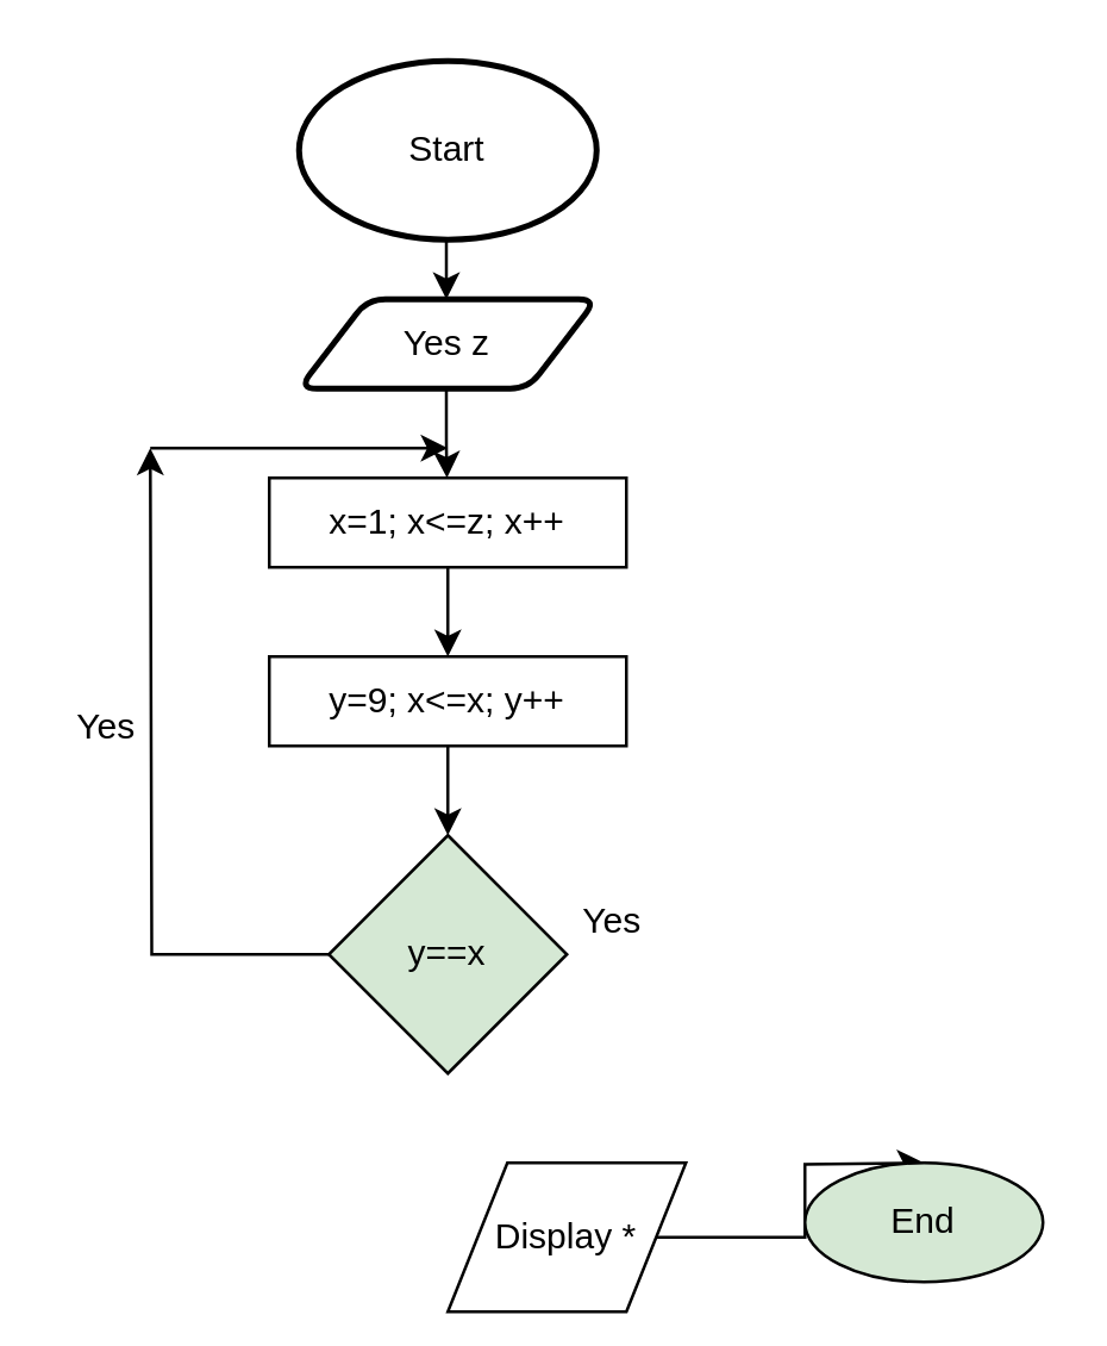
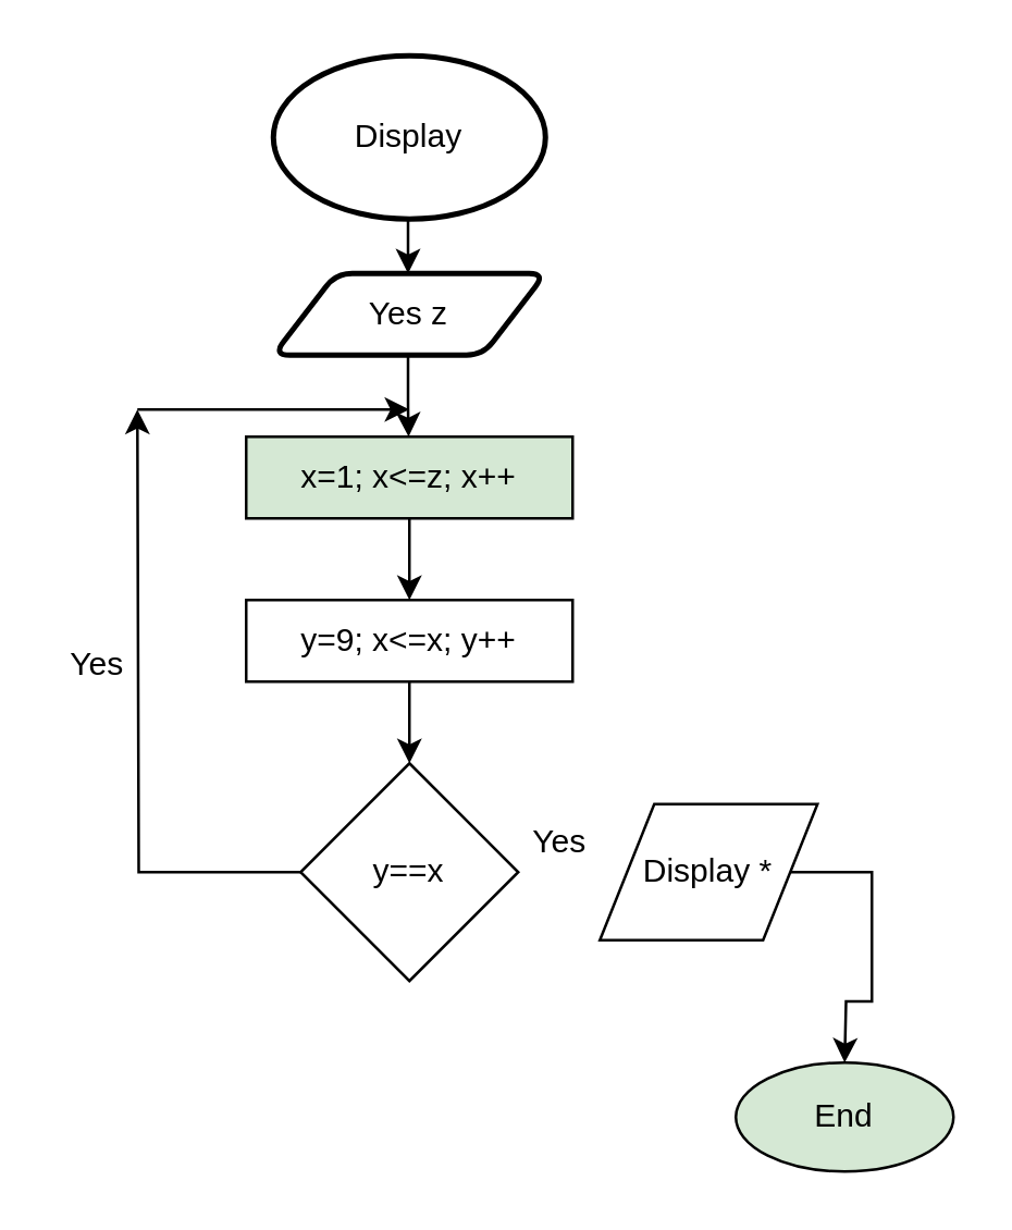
- <mxCell id="2" value="Start" style="strokeWidth=2;html=1;shape=mxgraph.flowchart.start_1;whiteSpace=wrap;" vertex="1" parent="1"><mxGeometry x="100" y="20" width="100" height="60" as="geometry" /></mxCell>
+ <mxCell id="2" value="Display" style="strokeWidth=2;html=1;shape=mxgraph.flowchart.start_1;whiteSpace=wrap;" vertex="1" parent="1"><mxGeometry x="100" y="20" width="100" height="60" as="geometry" /></mxCell>
- <mxCell id="7" value="x=1; x&amp;lt;=z; x++" style="rounded=0;whiteSpace=wrap;html=1;" vertex="1" parent="1"><mxGeometry x="90" y="160" width="120" height="30" as="geometry" /></mxCell>
+ <mxCell id="7" value="x=1; x&amp;lt;=z; x++" style="rounded=0;whiteSpace=wrap;html=1;fillColor=#d5e8d4;" vertex="1" parent="1"><mxGeometry x="90" y="160" width="120" height="30" as="geometry" /></mxCell>
- <mxCell id="11" value="y==x" style="rhombus;whiteSpace=wrap;html=1;rounded=0;fillColor=#d5e8d4;" vertex="1" parent="1"><mxGeometry x="110" y="280" width="80" height="80" as="geometry" /></mxCell>
+ <mxCell id="11" value="y==x" style="rhombus;whiteSpace=wrap;html=1;rounded=0;" vertex="1" parent="1"><mxGeometry x="110" y="280" width="80" height="80" as="geometry" /></mxCell>
- <mxCell id="13" value="Display *" style="shape=parallelogram;perimeter=parallelogramPerimeter;whiteSpace=wrap;html=1;fixedSize=1;rounded=0;" vertex="1" parent="1"><mxGeometry x="150" y="390" width="80" height="50" as="geometry" /></mxCell>
+ <mxCell id="13" value="Display *" style="shape=parallelogram;perimeter=parallelogramPerimeter;whiteSpace=wrap;html=1;fixedSize=1;rounded=0;" vertex="1" parent="1"><mxGeometry x="220" y="295" width="80" height="50" as="geometry" /></mxCell>
